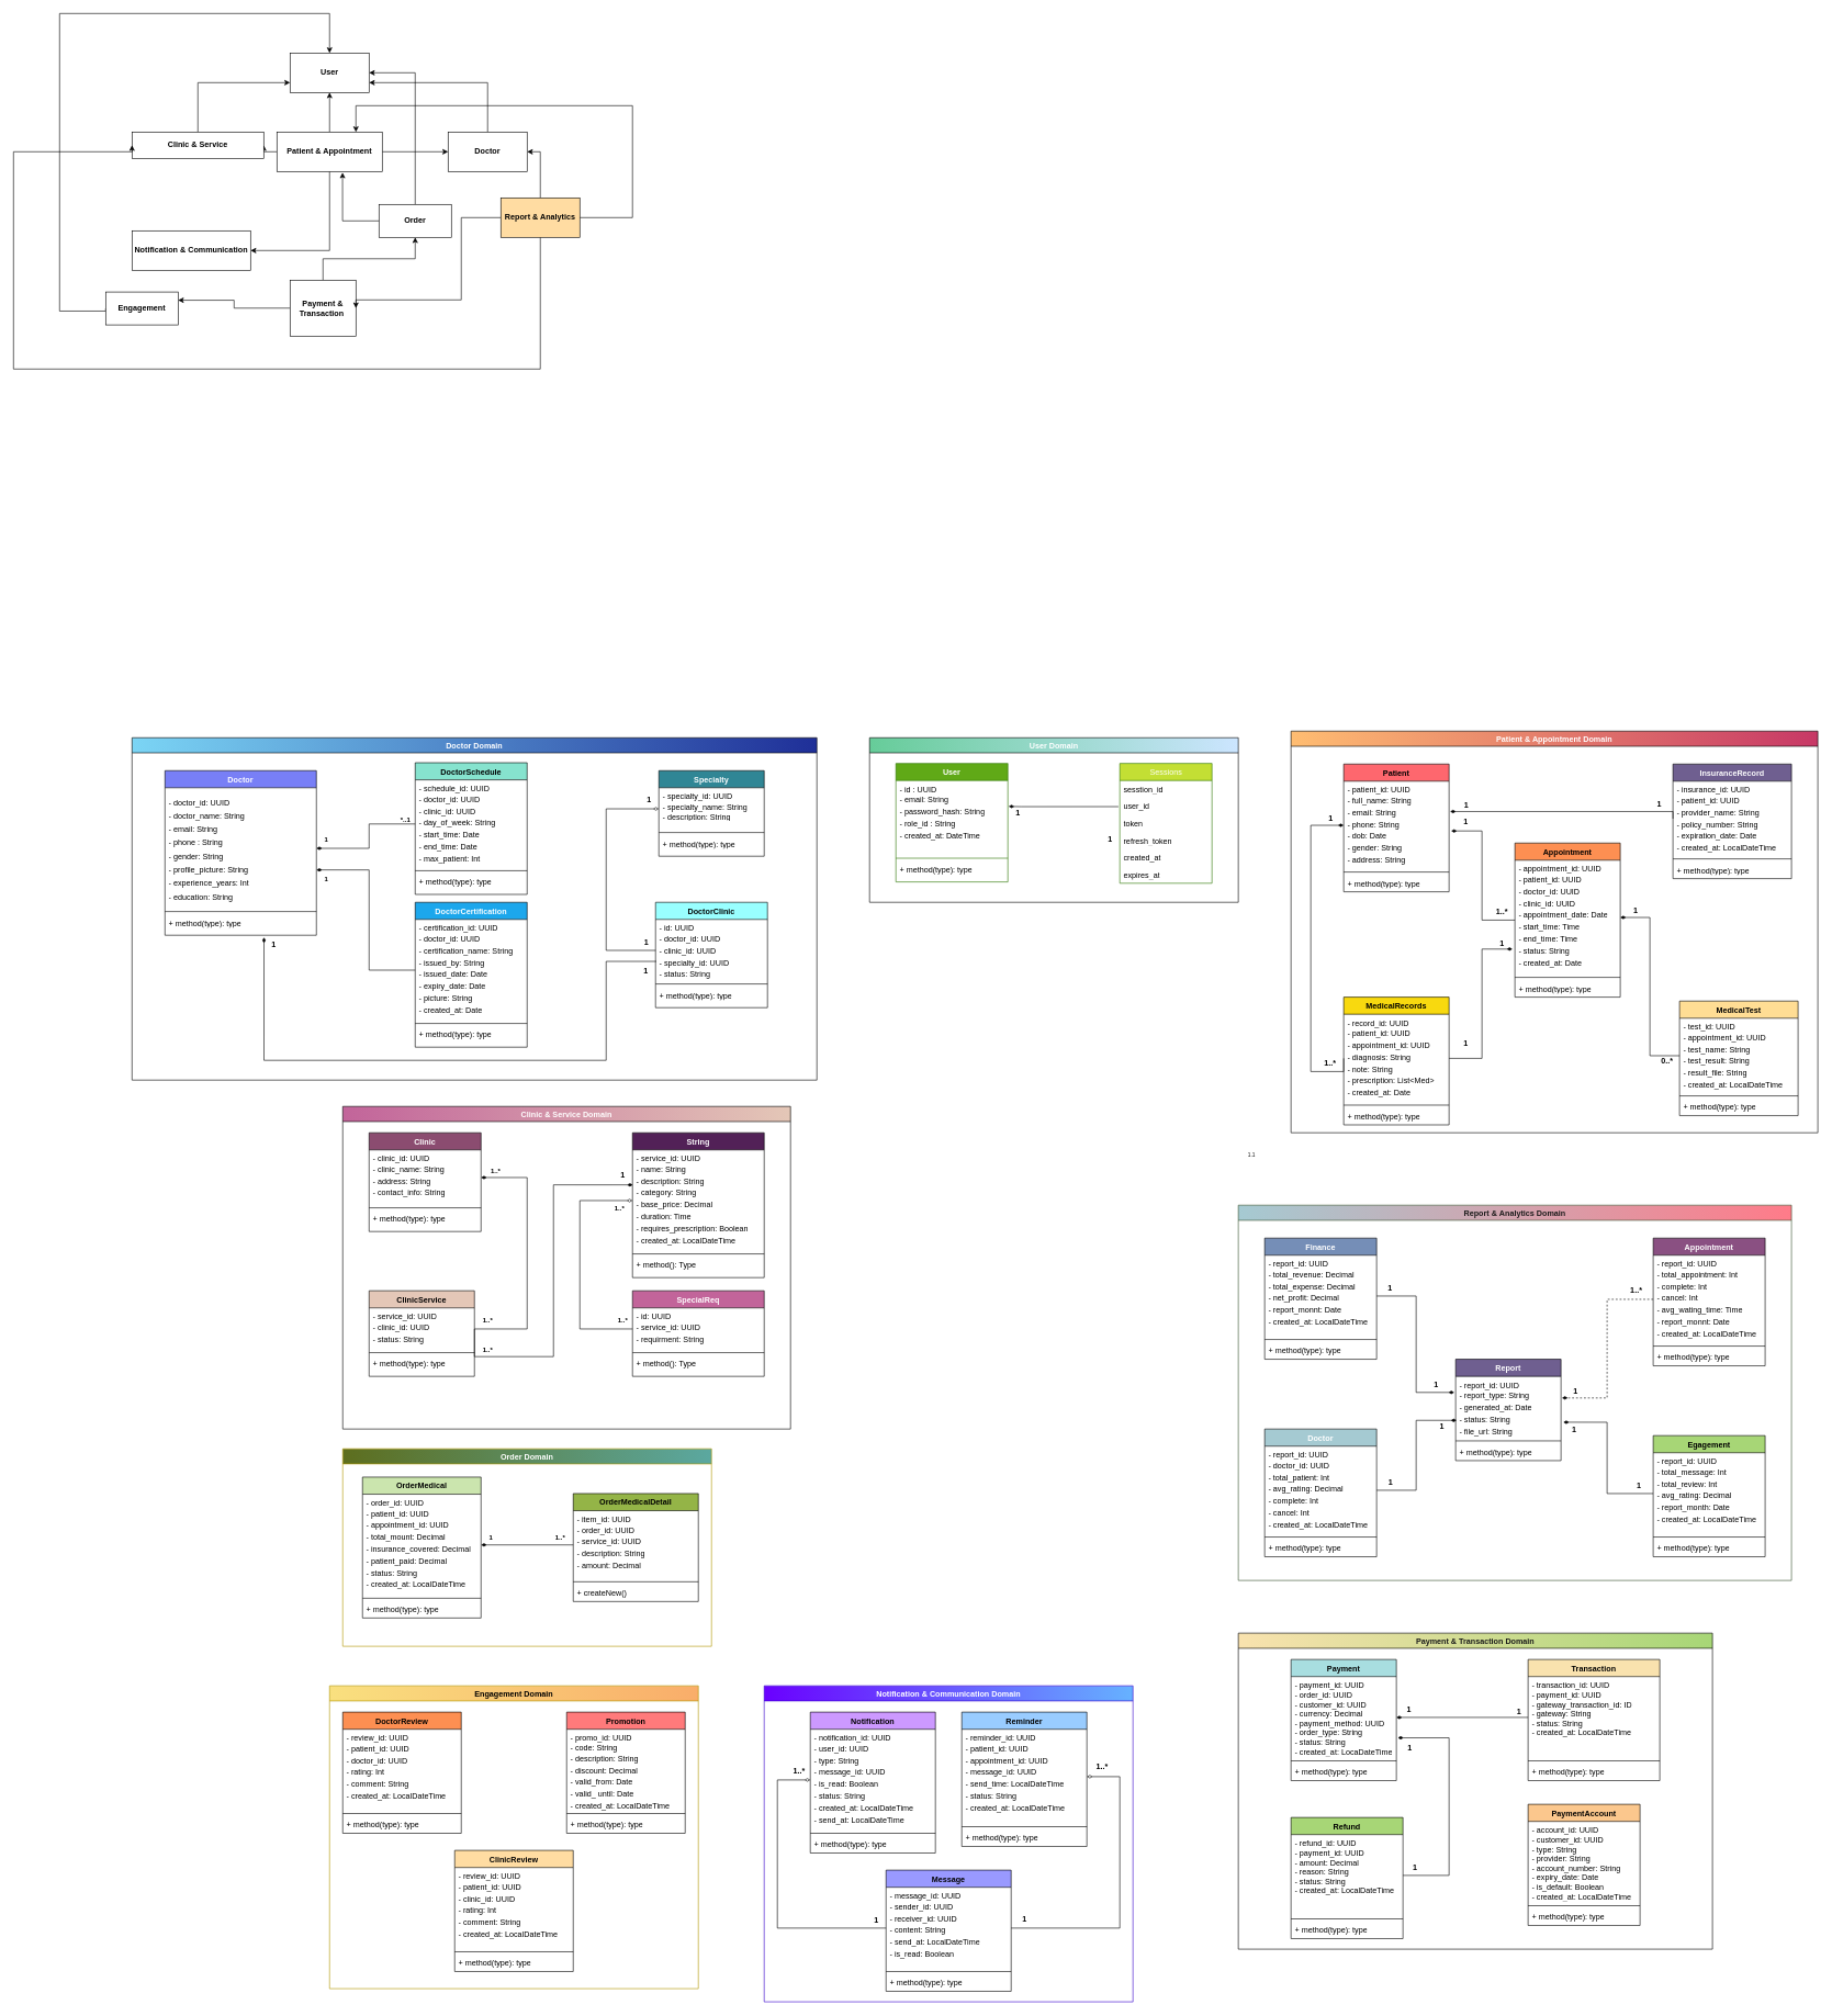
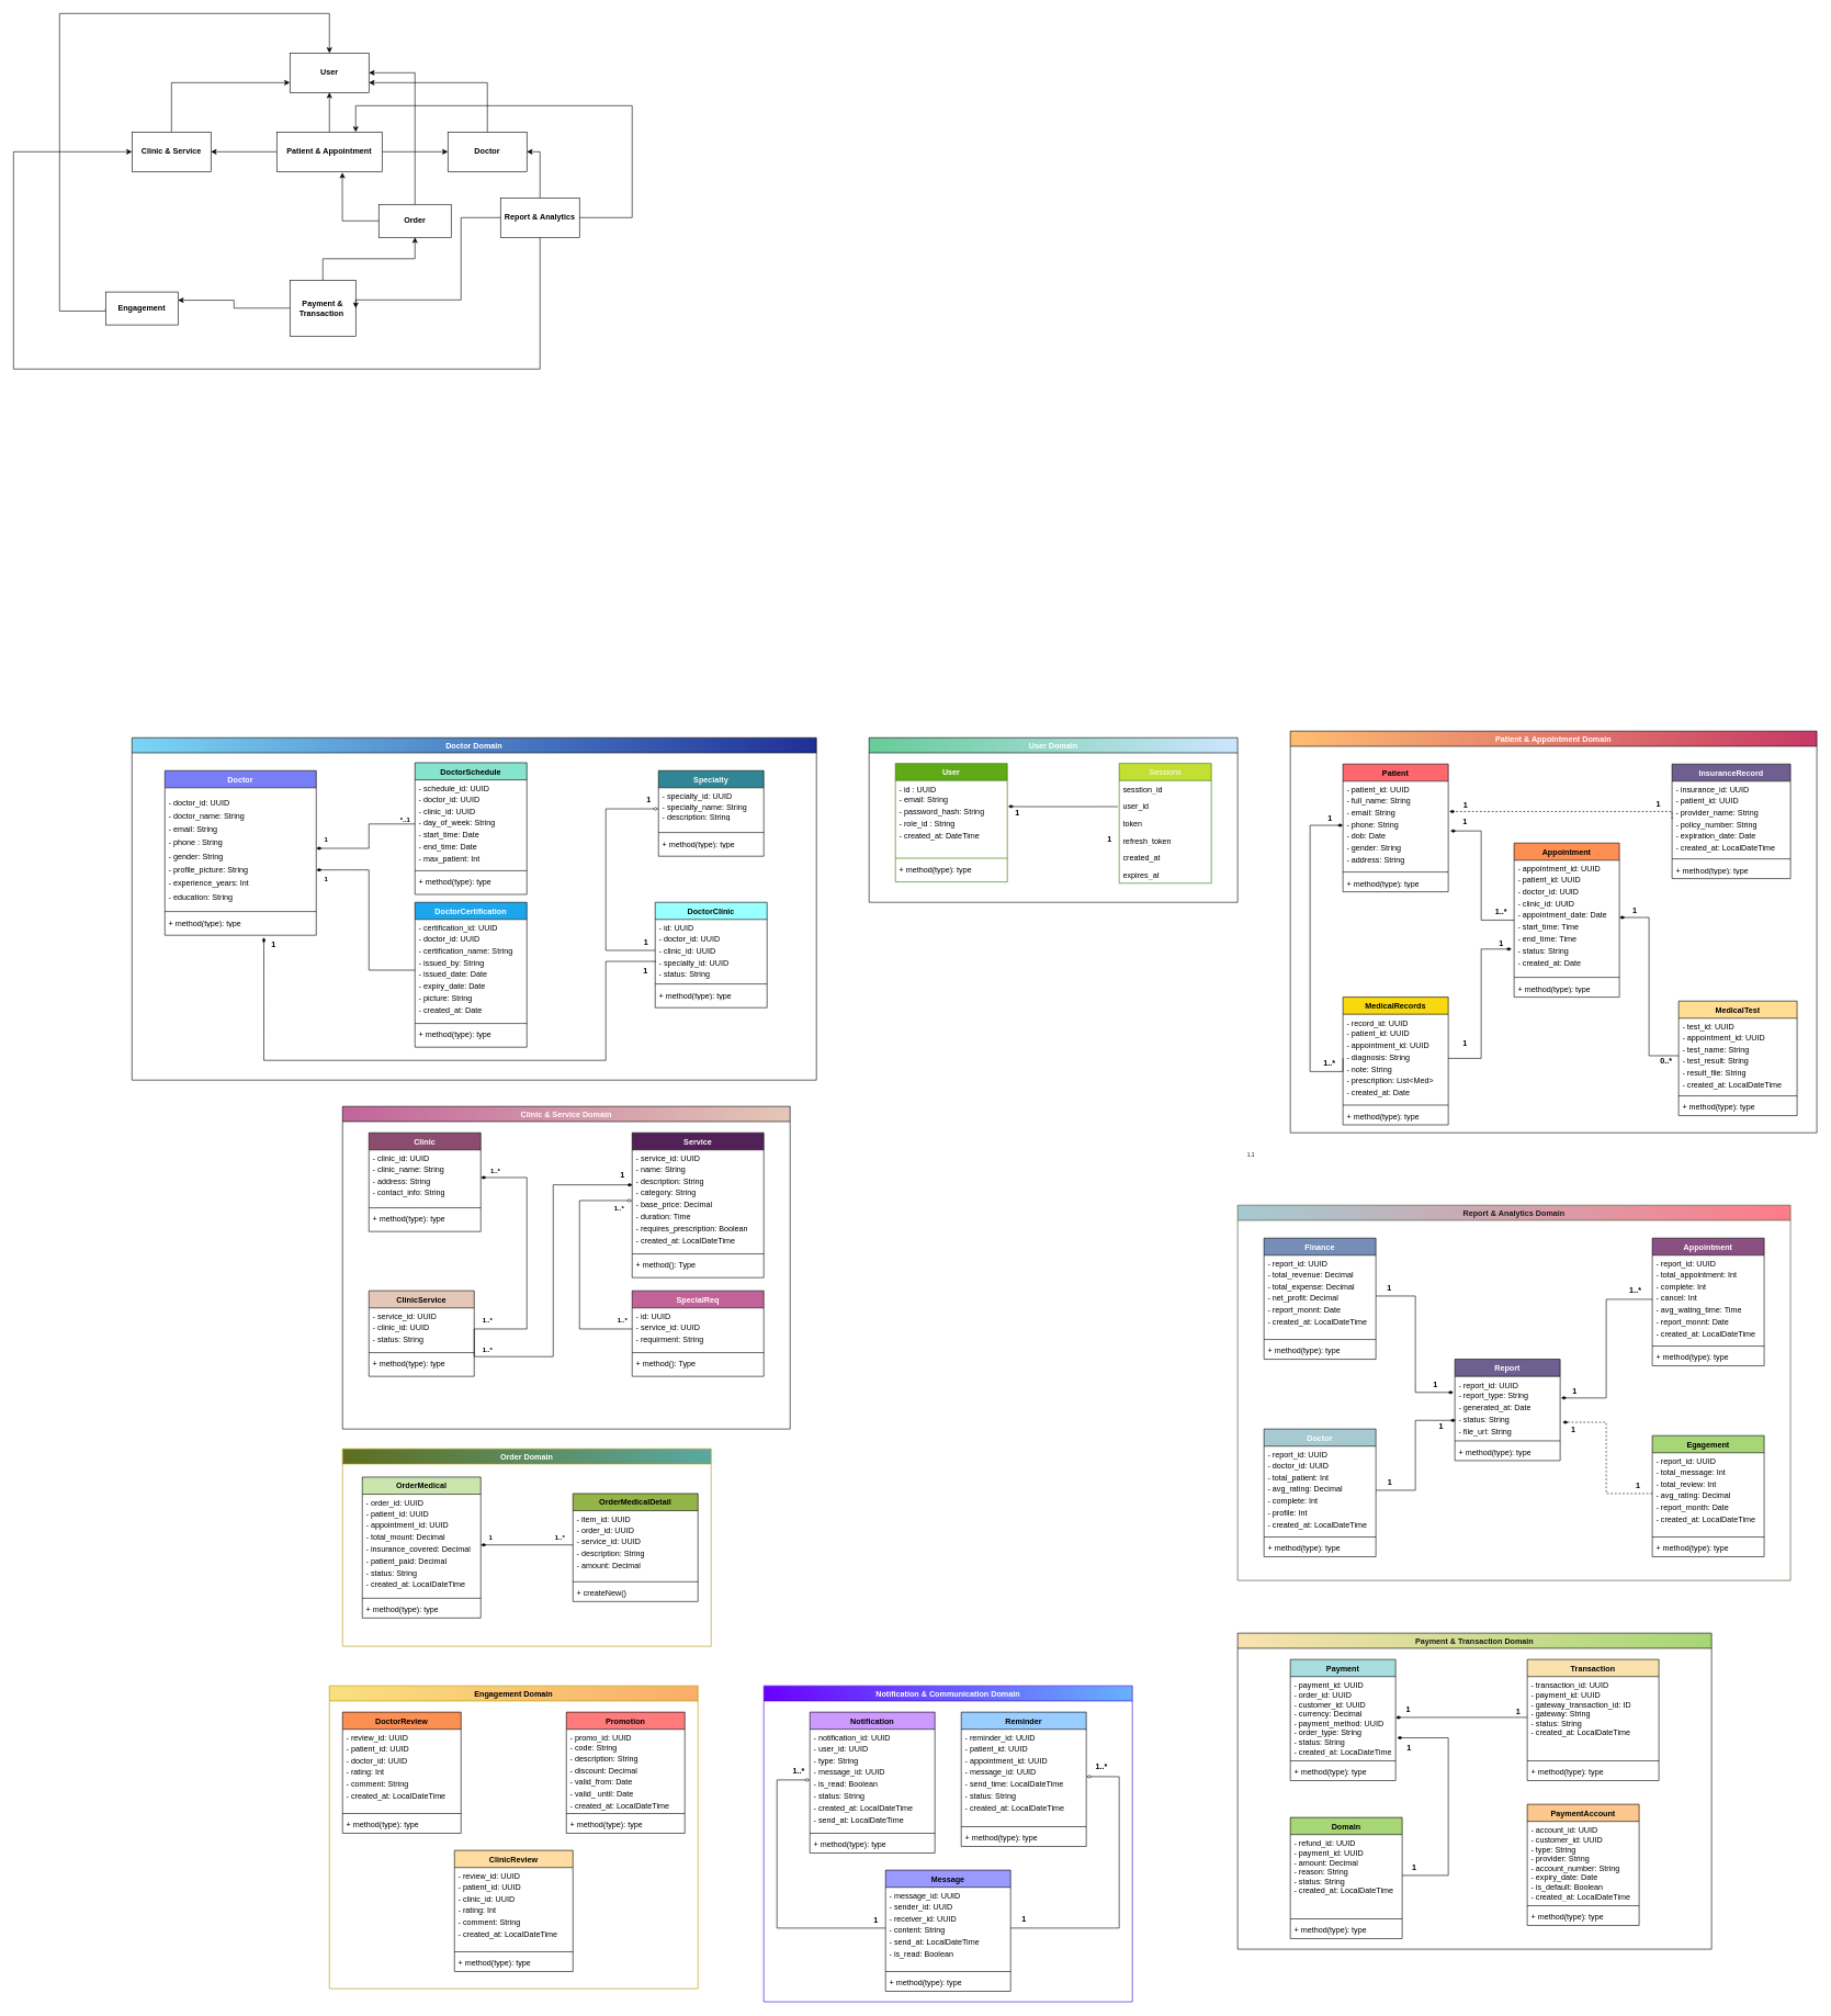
- <mxCell id="221" value="Clinic &amp;amp; Service" style="html=1;whiteSpace=wrap;fontStyle=1" parent="1" vertex="1"><mxGeometry x="200" y="200" width="200" height="40" as="geometry" /></mxCell>
+ <mxCell id="221" value="Clinic &amp;amp; Service" style="html=1;whiteSpace=wrap;fontStyle=1" parent="1" vertex="1"><mxGeometry x="200" y="200" width="120" height="60" as="geometry" /></mxCell>
- <mxCell id="234" value="Report &amp;amp; Analytics" style="rounded=0;whiteSpace=wrap;html=1;fontStyle=1;fillColor=#ffdca2;" parent="1" vertex="1"><mxGeometry x="760" y="300" width="120" height="60" as="geometry" /></mxCell>
+ <mxCell id="234" value="Report &amp;amp; Analytics" style="rounded=0;whiteSpace=wrap;html=1;fontStyle=1" parent="1" vertex="1"><mxGeometry x="760" y="300" width="120" height="60" as="geometry" /></mxCell>
- <mxCell id="226" value="Notification &amp;amp; Communication" style="rounded=0;whiteSpace=wrap;html=1;fontStyle=1" parent="1" vertex="1"><mxGeometry x="200" y="350" width="180" height="60" as="geometry" /></mxCell>
- <mxCell id="216" style="edgeStyle=orthogonalEdgeStyle;rounded=0;orthogonalLoop=1;jettySize=auto;html=1;exitX=0.5;exitY=1;exitDx=0;exitDy=0;entryX=1;entryY=0.5;entryDx=0;entryDy=0;" parent="1" source="217" target="226" edge="1"><mxGeometry relative="1" as="geometry" /></mxCell>
- <mxCell id="50" style="edgeStyle=orthogonalEdgeStyle;rounded=0;orthogonalLoop=1;jettySize=auto;html=1;exitX=0;exitY=0.5;exitDx=0;exitDy=0;entryX=1.01;entryY=0.344;entryDx=0;entryDy=0;entryPerimeter=0;endArrow=diamondThin;endFill=1;" parent="28" source="47" target="30" edge="1"><mxGeometry relative="1" as="geometry"><Array as="points"><mxPoint x="580" y="122" /></Array></mxGeometry></mxCell>
+ <mxCell id="50" style="edgeStyle=orthogonalEdgeStyle;rounded=0;orthogonalLoop=1;jettySize=auto;html=1;exitX=0;exitY=0.5;exitDx=0;exitDy=0;entryX=1.01;entryY=0.344;entryDx=0;entryDy=0;entryPerimeter=0;endArrow=diamondThin;endFill=1;dashed=1;" parent="28" source="47" target="30" edge="1"><mxGeometry relative="1" as="geometry"><Array as="points"><mxPoint x="580" y="122" /></Array></mxGeometry></mxCell>
- <mxCell id="11" value="&lt;font color=&quot;#ffffff&quot;&gt;String&lt;/font&gt;" style="swimlane;fontStyle=1;align=center;verticalAlign=top;childLayout=stackLayout;horizontal=1;startSize=26;horizontalStack=0;resizeParent=1;resizeParentMax=0;resizeLast=0;collapsible=1;marginBottom=0;whiteSpace=wrap;html=1;spacingLeft=4;spacingRight=4;fontFamily=Helvetica;fontSize=12;fontColor=default;fillColor=#522157;gradientColor=none;" parent="2" vertex="1"><mxGeometry x="440" y="40" width="200" height="220" as="geometry" /></mxCell>
+ <mxCell id="11" value="&lt;font color=&quot;#ffffff&quot;&gt;Service&lt;/font&gt;" style="swimlane;fontStyle=1;align=center;verticalAlign=top;childLayout=stackLayout;horizontal=1;startSize=26;horizontalStack=0;resizeParent=1;resizeParentMax=0;resizeLast=0;collapsible=1;marginBottom=0;whiteSpace=wrap;html=1;spacingLeft=4;spacingRight=4;fontFamily=Helvetica;fontSize=12;fontColor=default;fillColor=#522157;gradientColor=none;" parent="2" vertex="1"><mxGeometry x="440" y="40" width="200" height="220" as="geometry" /></mxCell>
- <mxCell id="128" style="edgeStyle=orthogonalEdgeStyle;rounded=0;orthogonalLoop=1;jettySize=auto;html=1;exitX=0;exitY=0.5;exitDx=0;exitDy=0;entryX=1.009;entryY=0.349;entryDx=0;entryDy=0;entryPerimeter=0;endArrow=diamondThin;endFill=1;dashed=1;" parent="105" source="115" target="107" edge="1"><mxGeometry relative="1" as="geometry" /></mxCell>
+ <mxCell id="128" style="edgeStyle=orthogonalEdgeStyle;rounded=0;orthogonalLoop=1;jettySize=auto;html=1;exitX=0;exitY=0.5;exitDx=0;exitDy=0;entryX=1.009;entryY=0.349;entryDx=0;entryDy=0;entryPerimeter=0;endArrow=diamondThin;endFill=1;" parent="105" source="115" target="107" edge="1"><mxGeometry relative="1" as="geometry" /></mxCell>
- <mxCell id="129" style="edgeStyle=orthogonalEdgeStyle;rounded=0;orthogonalLoop=1;jettySize=auto;html=1;exitX=0;exitY=0.5;exitDx=0;exitDy=0;entryX=1.022;entryY=0.741;entryDx=0;entryDy=0;entryPerimeter=0;endArrow=diamondThin;endFill=1;" parent="105" source="123" target="107" edge="1"><mxGeometry relative="1" as="geometry" /></mxCell>
+ <mxCell id="129" style="edgeStyle=orthogonalEdgeStyle;rounded=0;orthogonalLoop=1;jettySize=auto;html=1;exitX=0;exitY=0.5;exitDx=0;exitDy=0;entryX=1.022;entryY=0.741;entryDx=0;entryDy=0;entryPerimeter=0;endArrow=diamondThin;endFill=1;dashed=1;" parent="105" source="123" target="107" edge="1"><mxGeometry relative="1" as="geometry" /></mxCell>
- <mxCell id="119" value="- report_id: UUID&lt;div style=&quot;line-height: 150%;&quot;&gt;- doctor_id: UUID&amp;nbsp;&lt;/div&gt;&lt;div style=&quot;line-height: 150%;&quot;&gt;- total_patient: Int&lt;/div&gt;&lt;div style=&quot;line-height: 150%;&quot;&gt;- avg_rating: Decimal&amp;nbsp;&lt;/div&gt;&lt;div style=&quot;line-height: 150%;&quot;&gt;- complete: Int&lt;/div&gt;&lt;div style=&quot;line-height: 150%;&quot;&gt;- cancel: Int&lt;/div&gt;&lt;div style=&quot;line-height: 150%;&quot;&gt;- created_at: LocalDateTime&lt;/div&gt;" style="text;strokeColor=none;fillColor=none;align=left;verticalAlign=top;spacingLeft=4;spacingRight=4;overflow=hidden;rotatable=0;points=[[0,0.5],[1,0.5]];portConstraint=eastwest;whiteSpace=wrap;html=1;" parent="118" vertex="1"><mxGeometry y="26" width="170" height="134" as="geometry" /></mxCell>
+ <mxCell id="119" value="- report_id: UUID&lt;div style=&quot;line-height: 150%;&quot;&gt;- doctor_id: UUID&amp;nbsp;&lt;/div&gt;&lt;div style=&quot;line-height: 150%;&quot;&gt;- total_patient: Int&lt;/div&gt;&lt;div style=&quot;line-height: 150%;&quot;&gt;- avg_rating: Decimal&amp;nbsp;&lt;/div&gt;&lt;div style=&quot;line-height: 150%;&quot;&gt;- complete: Int&lt;/div&gt;&lt;div style=&quot;line-height: 150%;&quot;&gt;- profile: Int&lt;/div&gt;&lt;div style=&quot;line-height: 150%;&quot;&gt;- created_at: LocalDateTime&lt;/div&gt;" style="text;strokeColor=none;fillColor=none;align=left;verticalAlign=top;spacingLeft=4;spacingRight=4;overflow=hidden;rotatable=0;points=[[0,0.5],[1,0.5]];portConstraint=eastwest;whiteSpace=wrap;html=1;" parent="118" vertex="1"><mxGeometry y="26" width="170" height="134" as="geometry" /></mxCell>
- <mxCell id="65" value="Refund" style="swimlane;fontStyle=1;align=center;verticalAlign=top;childLayout=stackLayout;horizontal=1;startSize=26;horizontalStack=0;resizeParent=1;resizeParentMax=0;resizeLast=0;collapsible=1;marginBottom=0;whiteSpace=wrap;html=1;fillColor=#A7D676;" parent="56" vertex="1"><mxGeometry x="80" y="280" width="170" height="184" as="geometry" /></mxCell>
+ <mxCell id="65" value="Domain" style="swimlane;fontStyle=1;align=center;verticalAlign=top;childLayout=stackLayout;horizontal=1;startSize=26;horizontalStack=0;resizeParent=1;resizeParentMax=0;resizeLast=0;collapsible=1;marginBottom=0;whiteSpace=wrap;html=1;fillColor=#A7D676;" parent="56" vertex="1"><mxGeometry x="80" y="280" width="170" height="184" as="geometry" /></mxCell>
